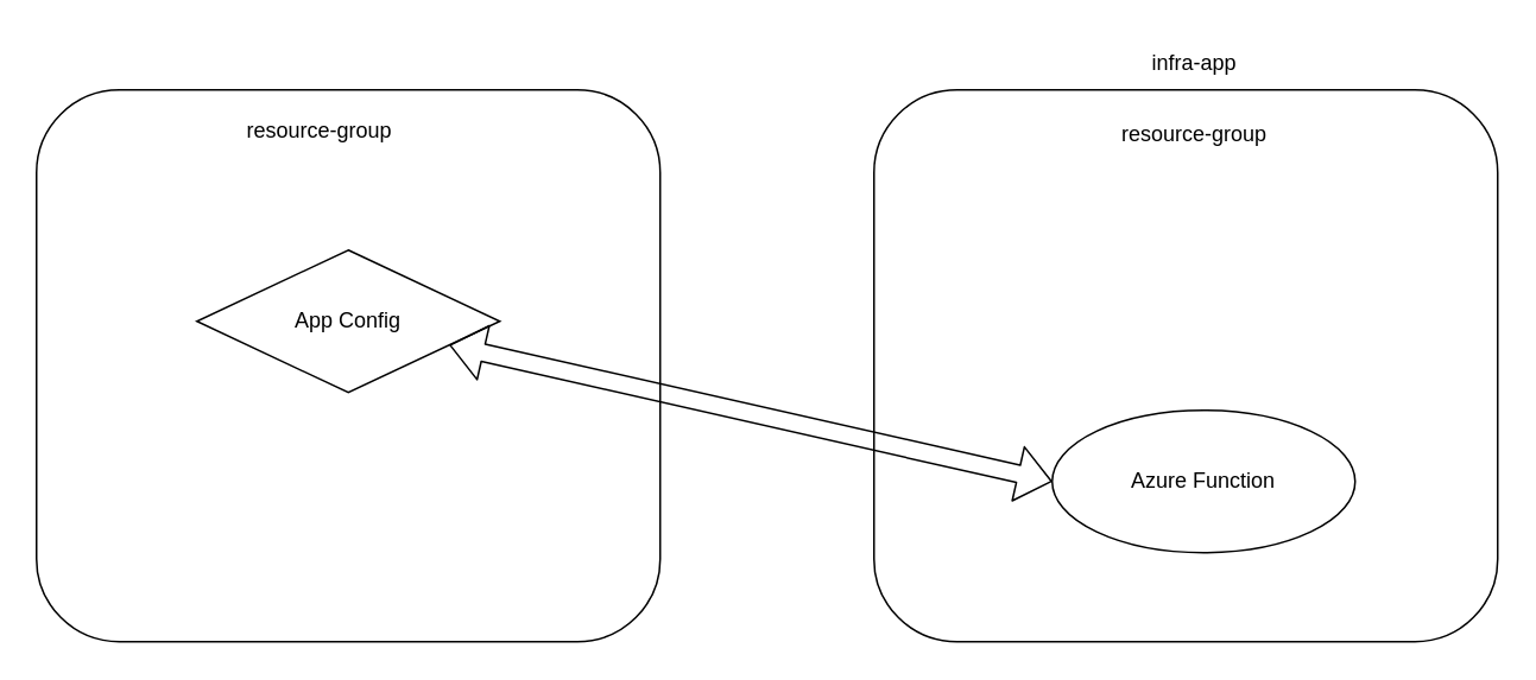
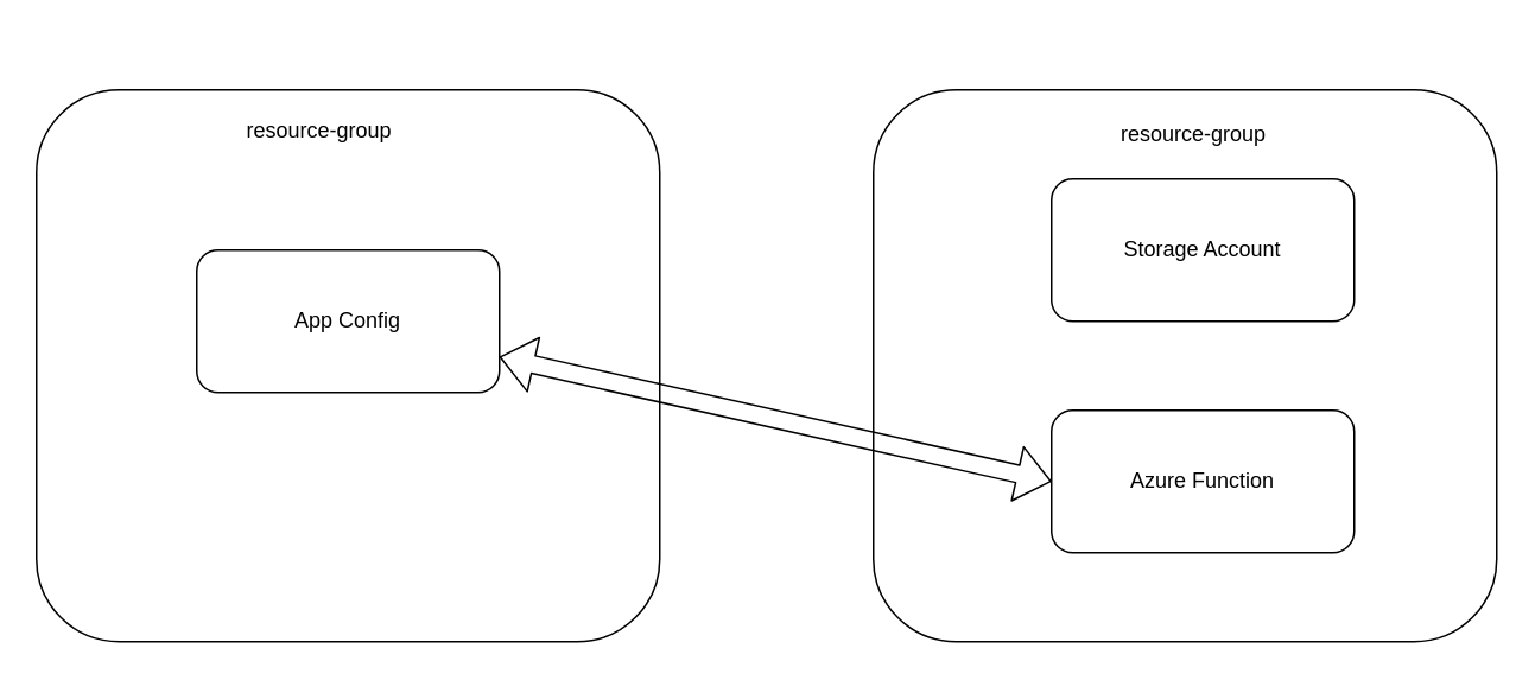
- <mxCell id="4" value="infra-app" style="text;html=1;strokeColor=none;fillColor=none;align=center;verticalAlign=middle;whiteSpace=wrap;rounded=0;" vertex="1" parent="1"><mxGeometry x="630" y="20" width="80" height="30" as="geometry" /></mxCell>
+ <mxCell id="8" value="Storage Account" style="rounded=1;whiteSpace=wrap;html=1;" vertex="1" parent="1"><mxGeometry x="590" y="100" width="170" height="80" as="geometry" /></mxCell>
- <mxCell id="6" value="App Config" style="rhombus;whiteSpace=wrap;html=1;" vertex="1" parent="1"><mxGeometry x="110" y="140" width="170" height="80" as="geometry" /></mxCell>
+ <mxCell id="6" value="App Config" style="rounded=1;whiteSpace=wrap;html=1;" vertex="1" parent="1"><mxGeometry x="110" y="140" width="170" height="80" as="geometry" /></mxCell>
- <mxCell id="9" value="Azure Function" style="ellipse;whiteSpace=wrap;html=1;" vertex="1" parent="1"><mxGeometry x="590" y="230" width="170" height="80" as="geometry" /></mxCell>
+ <mxCell id="9" value="Azure Function" style="rounded=1;whiteSpace=wrap;html=1;" vertex="1" parent="1"><mxGeometry x="590" y="230" width="170" height="80" as="geometry" /></mxCell>
